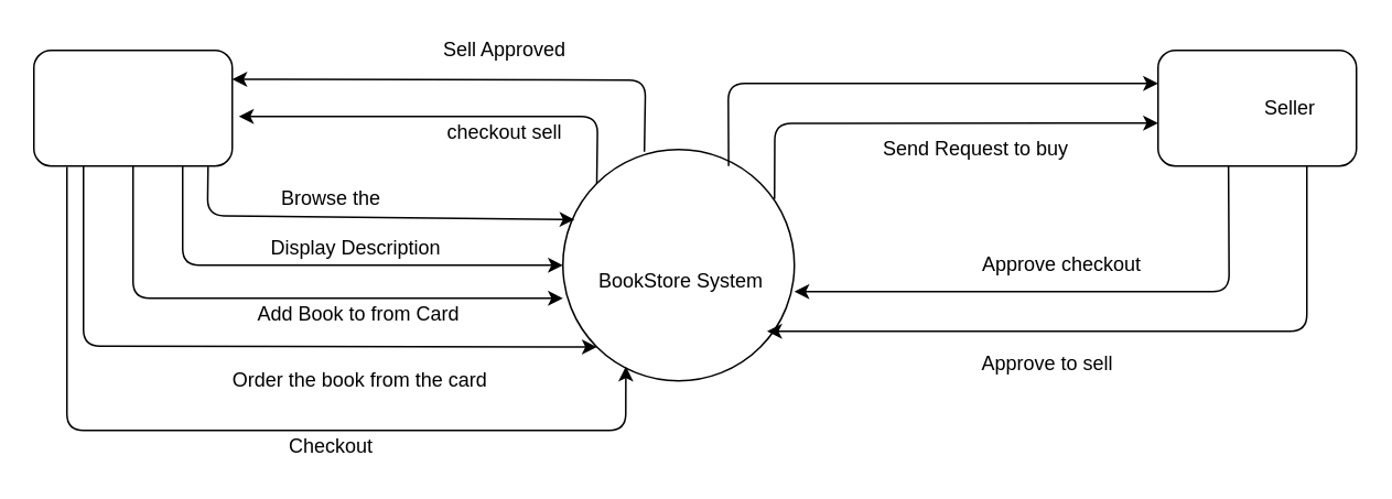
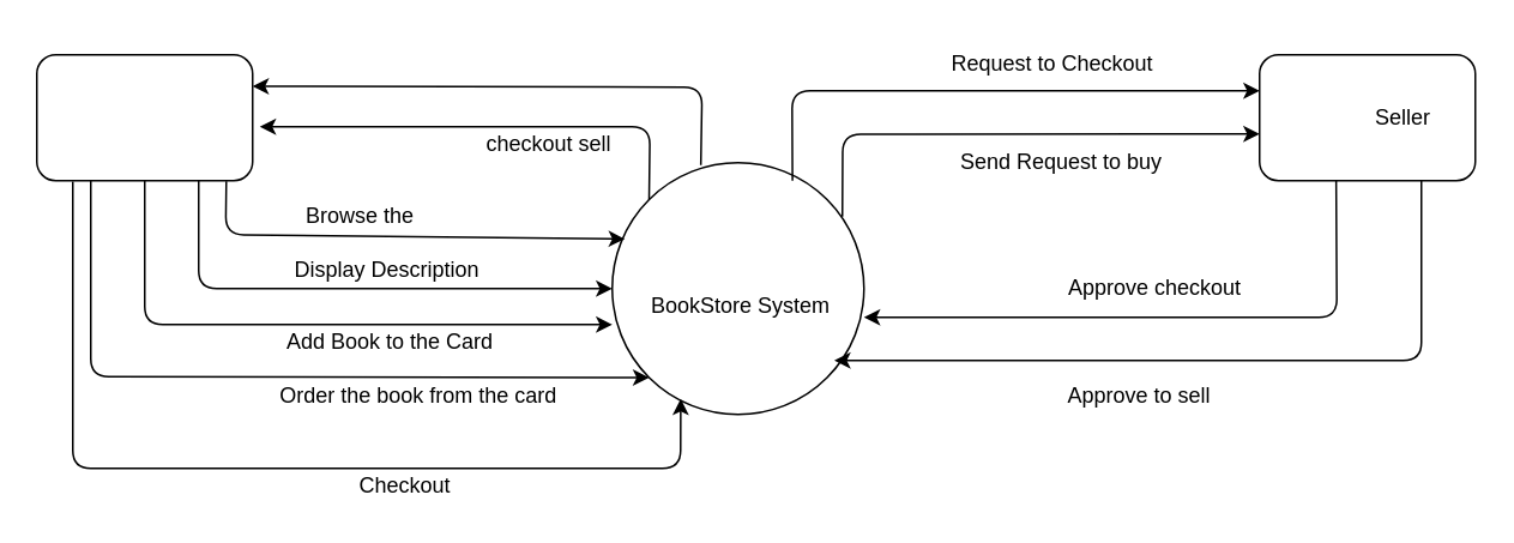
- <mxCell id="18" value="Sell Approved" style="text;html=1;strokeColor=none;fillColor=none;align=center;verticalAlign=middle;whiteSpace=wrap;rounded=0;" vertex="1" parent="1"><mxGeometry x="250" y="20" width="110" height="20" as="geometry" /></mxCell>
+ <mxCell id="28" value="Request to Checkout" style="text;html=1;strokeColor=none;fillColor=none;align=center;verticalAlign=middle;whiteSpace=wrap;rounded=0;" vertex="1" parent="1"><mxGeometry x="520" y="25" width="130" height="20" as="geometry" /></mxCell>
- <mxCell id="13" value="&amp;nbsp;Add Book to from Card" style="text;html=1;strokeColor=none;fillColor=none;align=center;verticalAlign=middle;whiteSpace=wrap;rounded=0;" vertex="1" parent="1"><mxGeometry x="135" y="180" width="160" height="20" as="geometry" /></mxCell>
+ <mxCell id="13" value="&amp;nbsp;Add Book to the Card" style="text;html=1;strokeColor=none;fillColor=none;align=center;verticalAlign=middle;whiteSpace=wrap;rounded=0;" vertex="1" parent="1"><mxGeometry x="135" y="180" width="160" height="20" as="geometry" /></mxCell>
- <mxCell id="14" value="Order the book from the card" style="text;html=1;strokeColor=none;fillColor=none;align=center;verticalAlign=middle;whiteSpace=wrap;rounded=0;" vertex="1" parent="1"><mxGeometry x="135" y="220" width="165" height="20" as="geometry" /></mxCell>
+ <mxCell id="14" value="Order the book from the card" style="text;html=1;strokeColor=none;fillColor=none;align=center;verticalAlign=middle;whiteSpace=wrap;rounded=0;" vertex="1" parent="1"><mxGeometry x="150" y="210" width="165" height="20" as="geometry" /></mxCell>
- <mxCell id="26" value="Checkout" style="text;html=1;strokeColor=none;fillColor=none;align=center;verticalAlign=middle;whiteSpace=wrap;rounded=0;" vertex="1" parent="1"><mxGeometry x="145" y="260" width="110" height="20" as="geometry" /></mxCell>
+ <mxCell id="26" value="Checkout" style="text;html=1;strokeColor=none;fillColor=none;align=center;verticalAlign=middle;whiteSpace=wrap;rounded=0;" vertex="1" parent="1"><mxGeometry x="170" y="260" width="110" height="20" as="geometry" /></mxCell>
